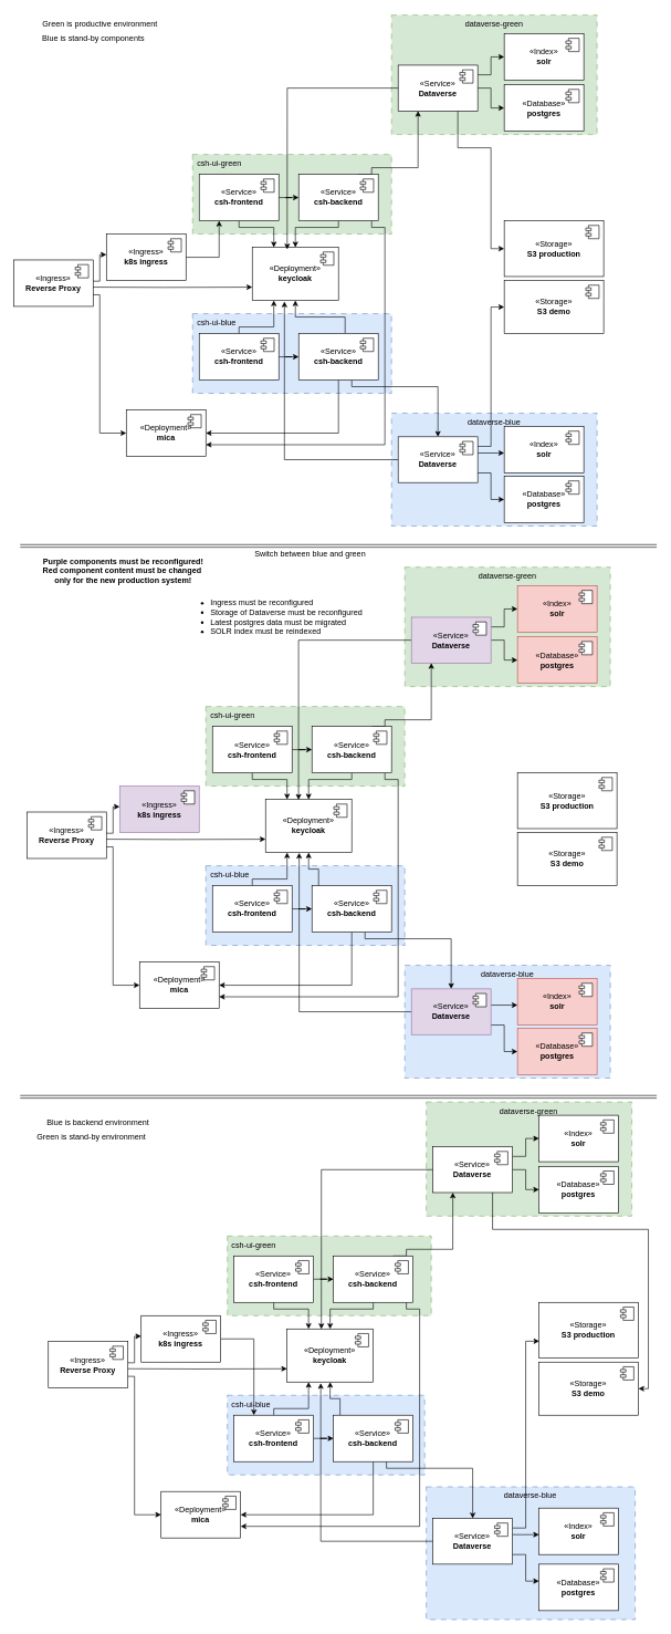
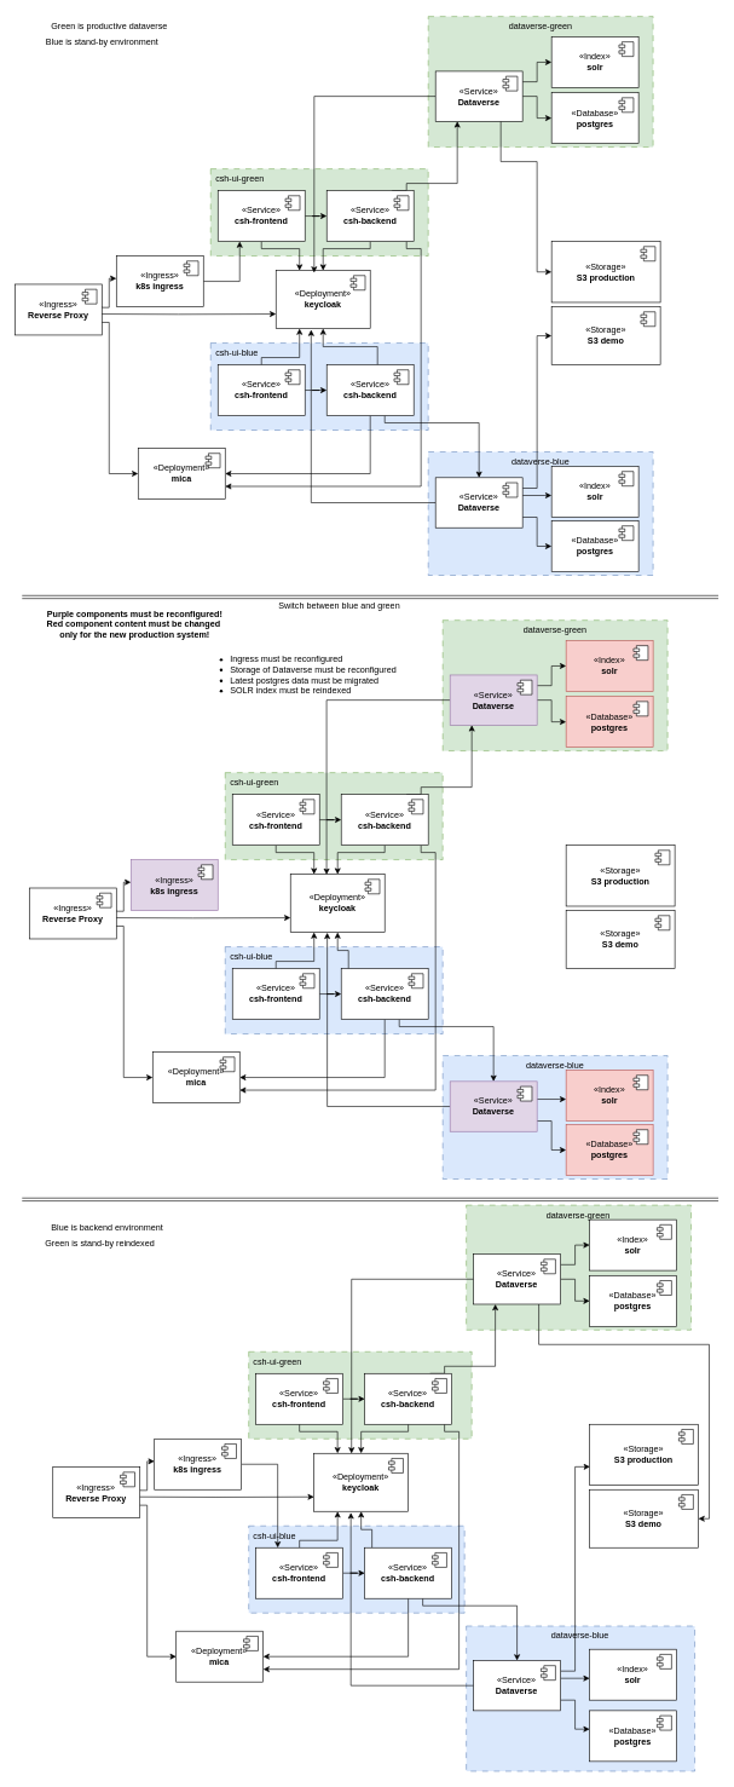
- <mxCell id="57" value="Green is productive environment" style="text;html=1;align=center;verticalAlign=middle;resizable=0;points=[];autosize=1;strokeColor=none;fillColor=none;" parent="1" vertex="1"><mxGeometry x="50" y="20" width="200" height="30" as="geometry" /></mxCell>
+ <mxCell id="57" value="Green is productive dataverse" style="text;html=1;align=center;verticalAlign=middle;resizable=0;points=[];autosize=1;strokeColor=none;fillColor=none;" parent="1" vertex="1"><mxGeometry x="50" y="20" width="200" height="30" as="geometry" /></mxCell>
- <mxCell id="58" value="Blue is stand-by components" style="text;html=1;align=center;verticalAlign=middle;resizable=0;points=[];autosize=1;strokeColor=none;fillColor=none;" parent="1" vertex="1"><mxGeometry x="50" y="42" width="180" height="30" as="geometry" /></mxCell>
+ <mxCell id="58" value="Blue is stand-by environment" style="text;html=1;align=center;verticalAlign=middle;resizable=0;points=[];autosize=1;strokeColor=none;fillColor=none;" parent="1" vertex="1"><mxGeometry x="50" y="42" width="180" height="30" as="geometry" /></mxCell>
- <mxCell id="61" value="Green is stand-by environment" style="text;html=1;align=center;verticalAlign=middle;resizable=0;points=[];autosize=1;strokeColor=none;fillColor=none;" parent="1" vertex="1"><mxGeometry x="42.44" y="1697.5" width="190" height="30" as="geometry" /></mxCell>
+ <mxCell id="61" value="Green is stand-by reindexed" style="text;html=1;align=center;verticalAlign=middle;resizable=0;points=[];autosize=1;strokeColor=none;fillColor=none;" parent="1" vertex="1"><mxGeometry x="42.44" y="1697.5" width="190" height="30" as="geometry" /></mxCell>
